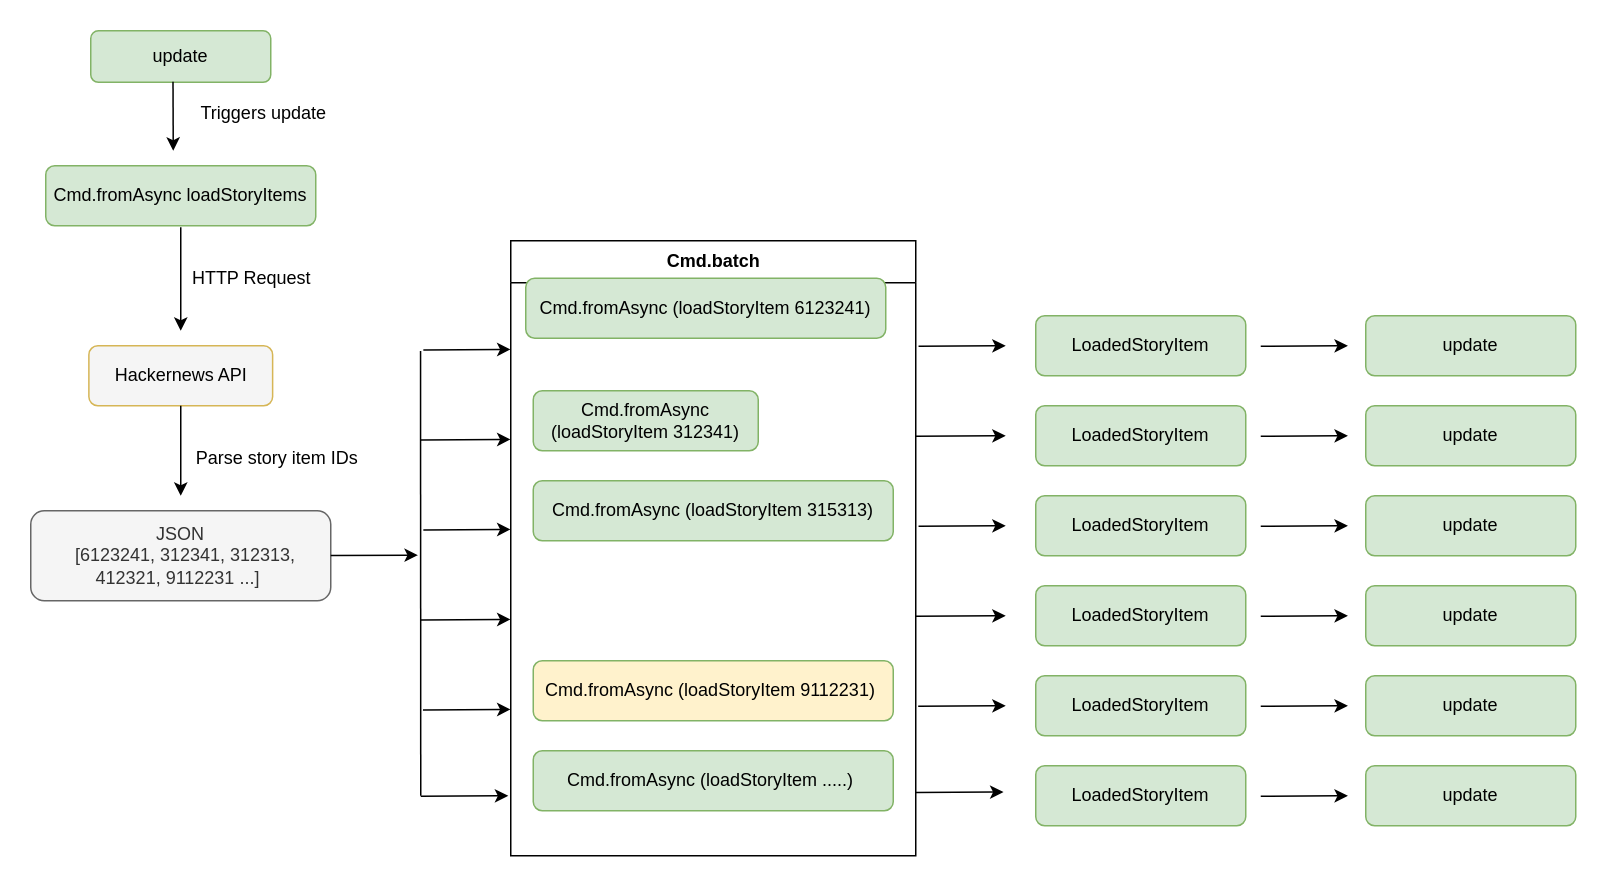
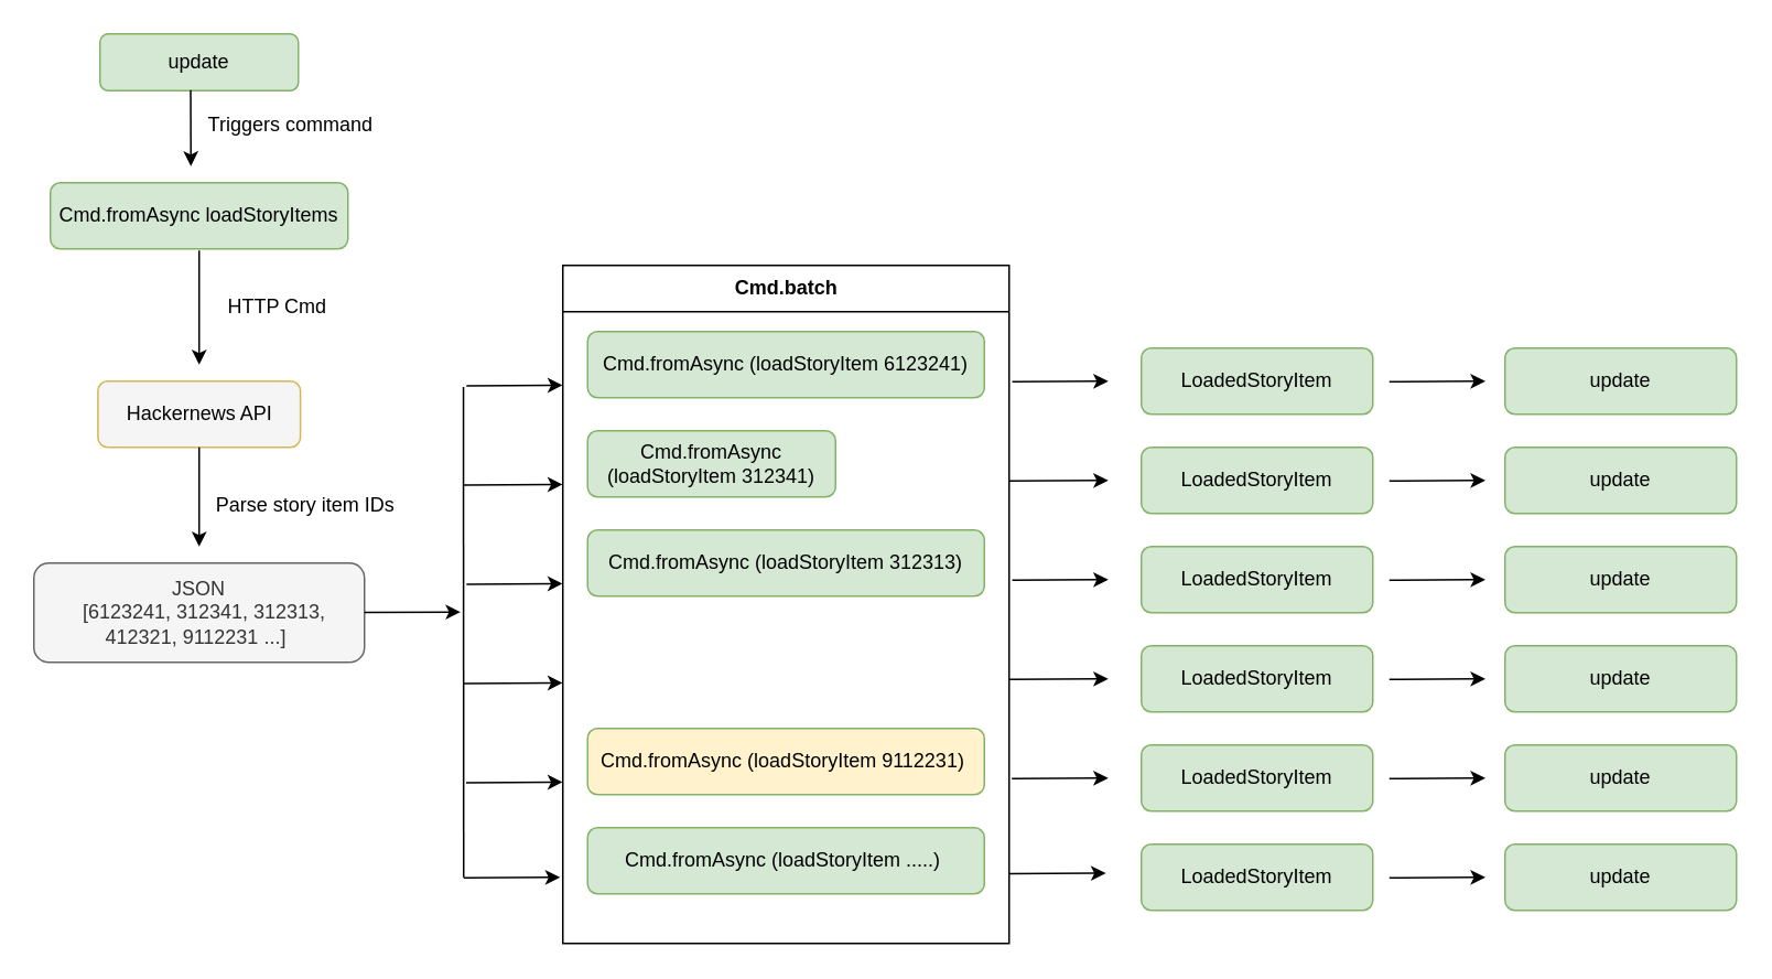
- <mxCell id="18" value="Triggers update" style="text;html=1;strokeColor=none;fillColor=none;align=center;verticalAlign=middle;whiteSpace=wrap;rounded=0;" parent="1" vertex="1"><mxGeometry x="114.69" y="60" width="120.62" height="30" as="geometry" /></mxCell>
+ <mxCell id="18" value="Triggers command" style="text;html=1;strokeColor=none;fillColor=none;align=center;verticalAlign=middle;whiteSpace=wrap;rounded=0;" parent="1" vertex="1"><mxGeometry x="114.69" y="60" width="120.62" height="30" as="geometry" /></mxCell>
- <mxCell id="5" value="HTTP Request" style="text;html=1;strokeColor=none;fillColor=none;align=center;verticalAlign=middle;whiteSpace=wrap;rounded=0;" parent="1" vertex="1"><mxGeometry x="114.69" y="170" width="105.31" height="30" as="geometry" /></mxCell>
+ <mxCell id="5" value="HTTP Cmd" style="text;html=1;strokeColor=none;fillColor=none;align=center;verticalAlign=middle;whiteSpace=wrap;rounded=0;" parent="1" vertex="1"><mxGeometry x="114.69" y="170" width="105.31" height="30" as="geometry" /></mxCell>
- <mxCell id="47" value="Cmd.fromAsync (loadStoryItem 6123241)" style="rounded=1;whiteSpace=wrap;html=1;fillColor=#d5e8d4;strokeColor=#82b366;" parent="44" vertex="1"><mxGeometry x="10" y="25" width="240" height="40" as="geometry" /></mxCell>
+ <mxCell id="47" value="Cmd.fromAsync (loadStoryItem 6123241)" style="rounded=1;whiteSpace=wrap;html=1;fillColor=#d5e8d4;strokeColor=#82b366;" parent="44" vertex="1"><mxGeometry x="15" y="40" width="240" height="40" as="geometry" /></mxCell>
- <mxCell id="45" value="Cmd.fromAsync (loadStoryItem 315313)" style="rounded=1;whiteSpace=wrap;html=1;fillColor=#d5e8d4;strokeColor=#82b366;" parent="44" vertex="1"><mxGeometry x="15" y="160" width="240" height="40" as="geometry" /></mxCell>
+ <mxCell id="45" value="Cmd.fromAsync (loadStoryItem 312313)" style="rounded=1;whiteSpace=wrap;html=1;fillColor=#d5e8d4;strokeColor=#82b366;" parent="44" vertex="1"><mxGeometry x="15" y="160" width="240" height="40" as="geometry" /></mxCell>
